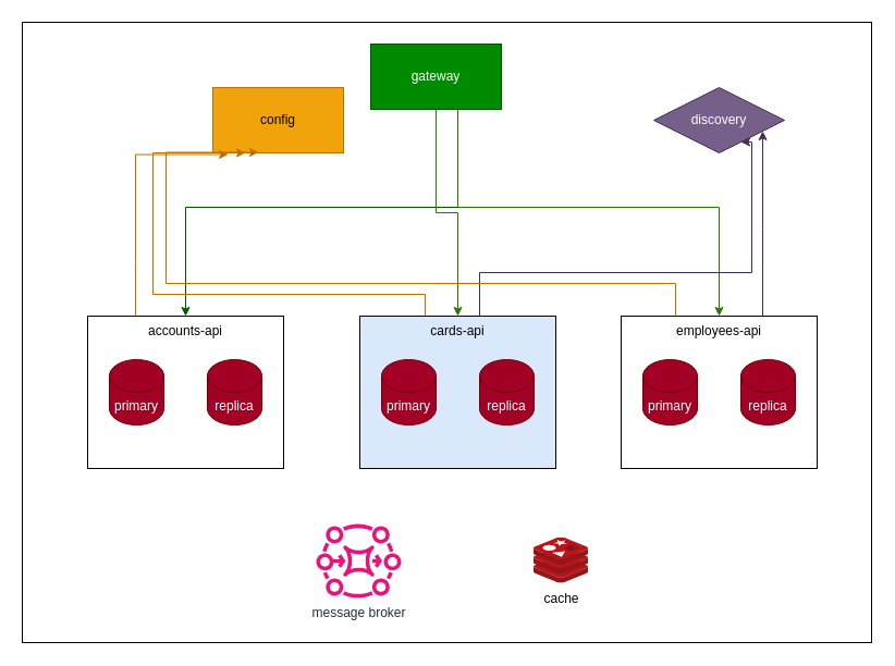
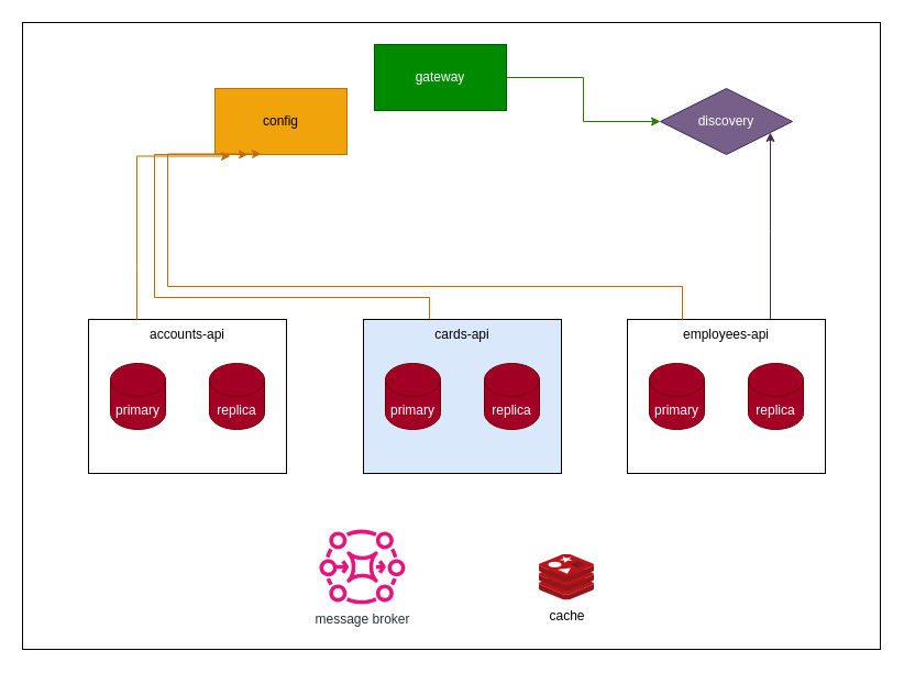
- <mxCell id="3" style="edgeStyle=orthogonalEdgeStyle;rounded=0;orthogonalLoop=1;jettySize=auto;html=1;entryX=0.5;entryY=0;entryDx=0;entryDy=0;fillColor=#008a00;strokeColor=#005700;" edge="1" parent="1" source="6" target="9"><mxGeometry relative="1" as="geometry"><Array as="points"><mxPoint x="420" y="190" /><mxPoint x="170" y="190" /></Array></mxGeometry></mxCell>
- <mxCell id="4" style="edgeStyle=orthogonalEdgeStyle;rounded=0;orthogonalLoop=1;jettySize=auto;html=1;fillColor=#60a917;strokeColor=#2D7600;" edge="1" parent="1" source="6" target="14"><mxGeometry relative="1" as="geometry"><Array as="points"><mxPoint x="420" y="190" /><mxPoint x="660" y="190" /></Array></mxGeometry></mxCell>
- <mxCell id="5" style="edgeStyle=orthogonalEdgeStyle;rounded=0;orthogonalLoop=1;jettySize=auto;html=1;entryX=0.5;entryY=0;entryDx=0;entryDy=0;fillColor=#60a917;strokeColor=#2D7600;" edge="1" parent="1" source="6" target="12"><mxGeometry relative="1" as="geometry" /></mxCell>
+ <mxCell id="5" style="edgeStyle=orthogonalEdgeStyle;rounded=0;orthogonalLoop=1;jettySize=auto;html=1;fillColor=#60a917;strokeColor=#2D7600;" edge="1" parent="1" source="6" target="8"><mxGeometry relative="1" as="geometry" /></mxCell>
- <mxCell id="10" style="edgeStyle=orthogonalEdgeStyle;rounded=0;orthogonalLoop=1;jettySize=auto;html=1;entryX=0.75;entryY=1;entryDx=0;entryDy=0;fillColor=#76608a;strokeColor=#432D57;" edge="1" parent="1" source="12" target="8"><mxGeometry relative="1" as="geometry"><Array as="points"><mxPoint x="440" y="250" /><mxPoint x="690" y="250" /></Array></mxGeometry></mxCell>
- <mxCell id="22" value="cache" style="image;sketch=0;aspect=fixed;html=1;points=[];align=center;fontSize=12;image=img/lib/mscae/Cache_Redis_Product.svg;" vertex="1" parent="1"><mxGeometry x="490" y="493.5" width="50" height="42" as="geometry" /></mxCell>
+ <mxCell id="22" value="cache" style="image;sketch=0;aspect=fixed;html=1;points=[];align=center;fontSize=12;image=img/lib/mscae/Cache_Redis_Product.svg;" vertex="1" parent="1"><mxGeometry x="490" y="503.5" width="50" height="42" as="geometry" /></mxCell>
